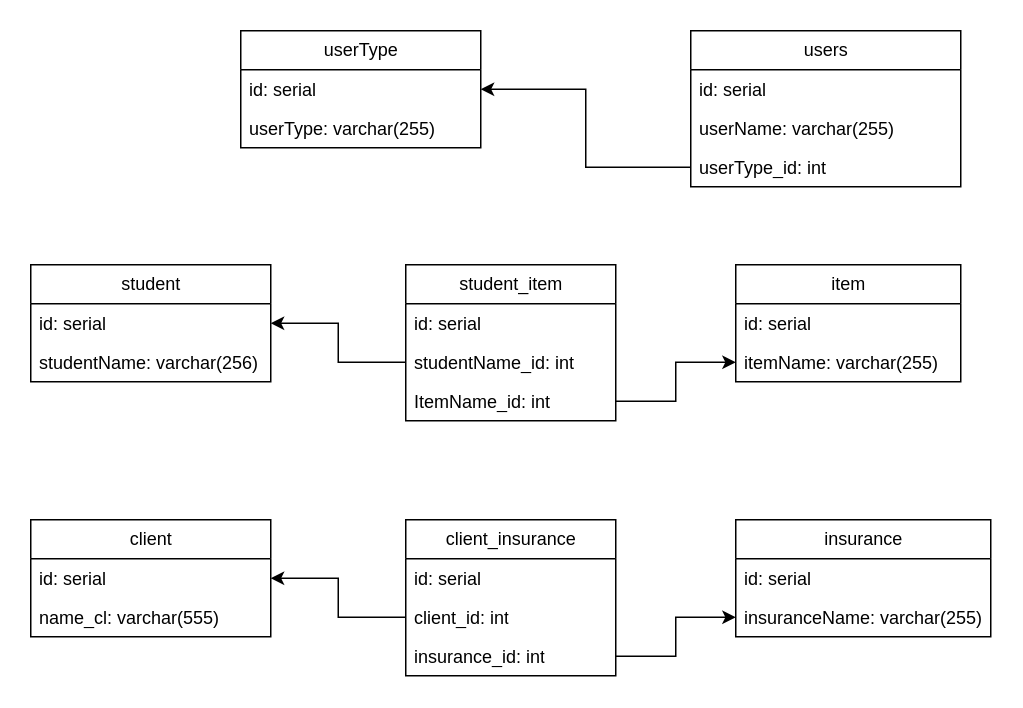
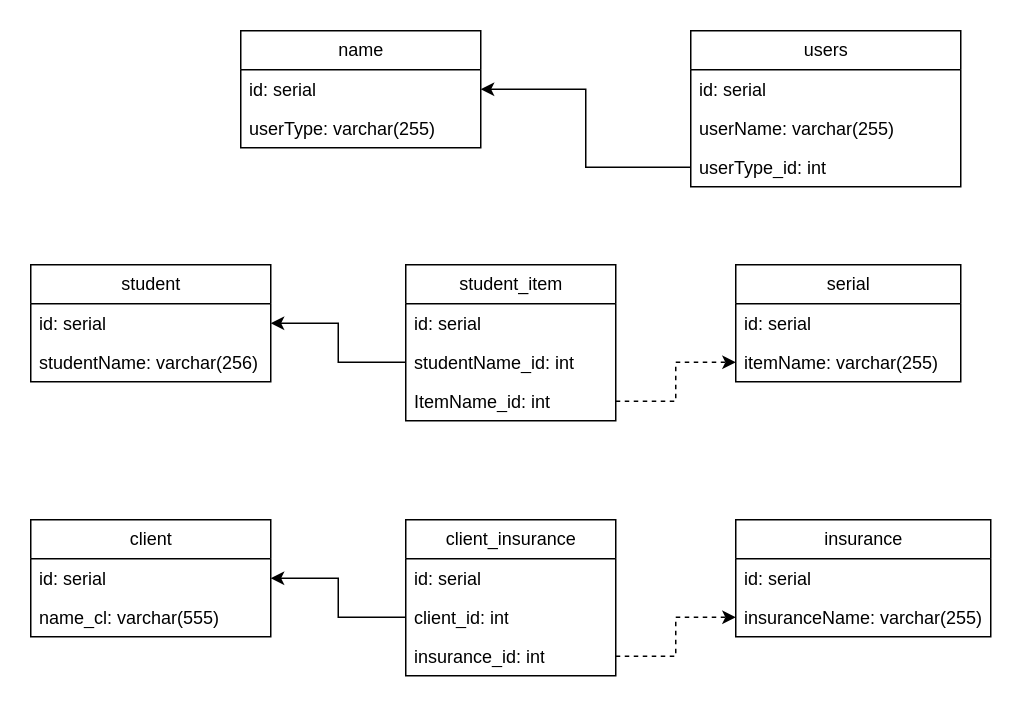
- <mxCell id="2" value="userType" style="swimlane;fontStyle=0;childLayout=stackLayout;horizontal=1;startSize=26;fillColor=none;horizontalStack=0;resizeParent=1;resizeParentMax=0;resizeLast=0;collapsible=1;marginBottom=0;html=1;" vertex="1" parent="1"><mxGeometry x="160" y="20" width="160" height="78" as="geometry" /></mxCell>
+ <mxCell id="2" value="name" style="swimlane;fontStyle=0;childLayout=stackLayout;horizontal=1;startSize=26;fillColor=none;horizontalStack=0;resizeParent=1;resizeParentMax=0;resizeLast=0;collapsible=1;marginBottom=0;html=1;" vertex="1" parent="1"><mxGeometry x="160" y="20" width="160" height="78" as="geometry" /></mxCell>
- <mxCell id="17" value="item" style="swimlane;fontStyle=0;childLayout=stackLayout;horizontal=1;startSize=26;fillColor=none;horizontalStack=0;resizeParent=1;resizeParentMax=0;resizeLast=0;collapsible=1;marginBottom=0;html=1;" vertex="1" parent="1"><mxGeometry x="490" y="176" width="150" height="78" as="geometry" /></mxCell>
+ <mxCell id="17" value="serial" style="swimlane;fontStyle=0;childLayout=stackLayout;horizontal=1;startSize=26;fillColor=none;horizontalStack=0;resizeParent=1;resizeParentMax=0;resizeLast=0;collapsible=1;marginBottom=0;html=1;" vertex="1" parent="1"><mxGeometry x="490" y="176" width="150" height="78" as="geometry" /></mxCell>
- <mxCell id="21" style="edgeStyle=orthogonalEdgeStyle;rounded=0;orthogonalLoop=1;jettySize=auto;html=1;entryX=0;entryY=0.5;entryDx=0;entryDy=0;" edge="1" parent="1" source="16" target="19"><mxGeometry relative="1" as="geometry" /></mxCell>
+ <mxCell id="21" style="edgeStyle=orthogonalEdgeStyle;rounded=0;orthogonalLoop=1;jettySize=auto;html=1;entryX=0;entryY=0.5;entryDx=0;entryDy=0;dashed=1;" edge="1" parent="1" source="16" target="19"><mxGeometry relative="1" as="geometry" /></mxCell>
- <mxCell id="33" style="edgeStyle=orthogonalEdgeStyle;rounded=0;orthogonalLoop=1;jettySize=auto;html=1;entryX=0;entryY=0.5;entryDx=0;entryDy=0;" edge="1" parent="1" source="28" target="31"><mxGeometry relative="1" as="geometry" /></mxCell>
+ <mxCell id="33" style="edgeStyle=orthogonalEdgeStyle;rounded=0;orthogonalLoop=1;jettySize=auto;html=1;entryX=0;entryY=0.5;entryDx=0;entryDy=0;dashed=1;" edge="1" parent="1" source="28" target="31"><mxGeometry relative="1" as="geometry" /></mxCell>
